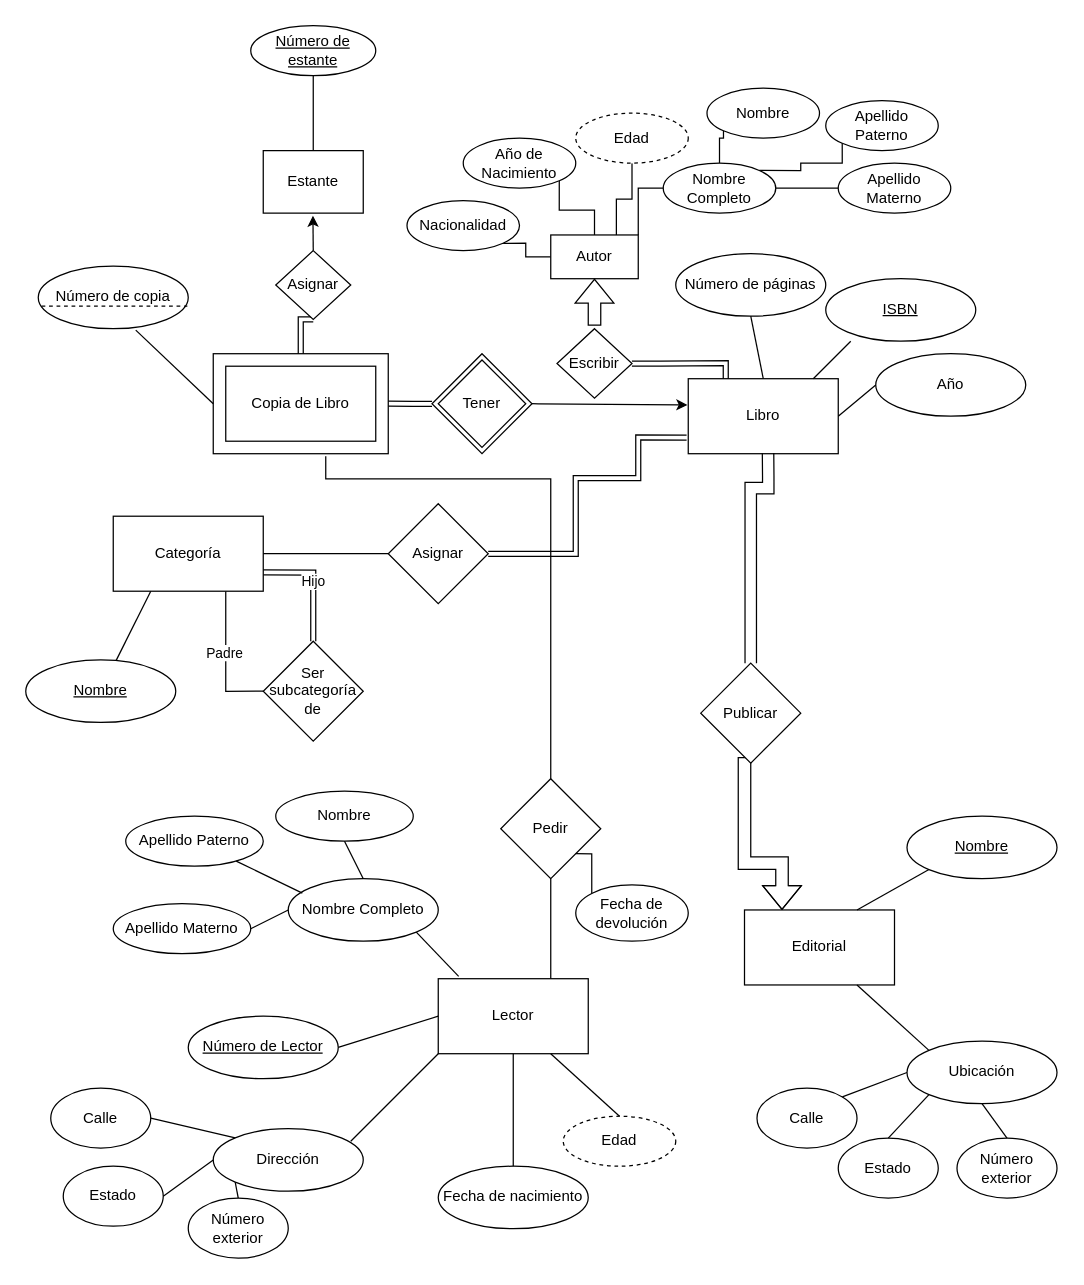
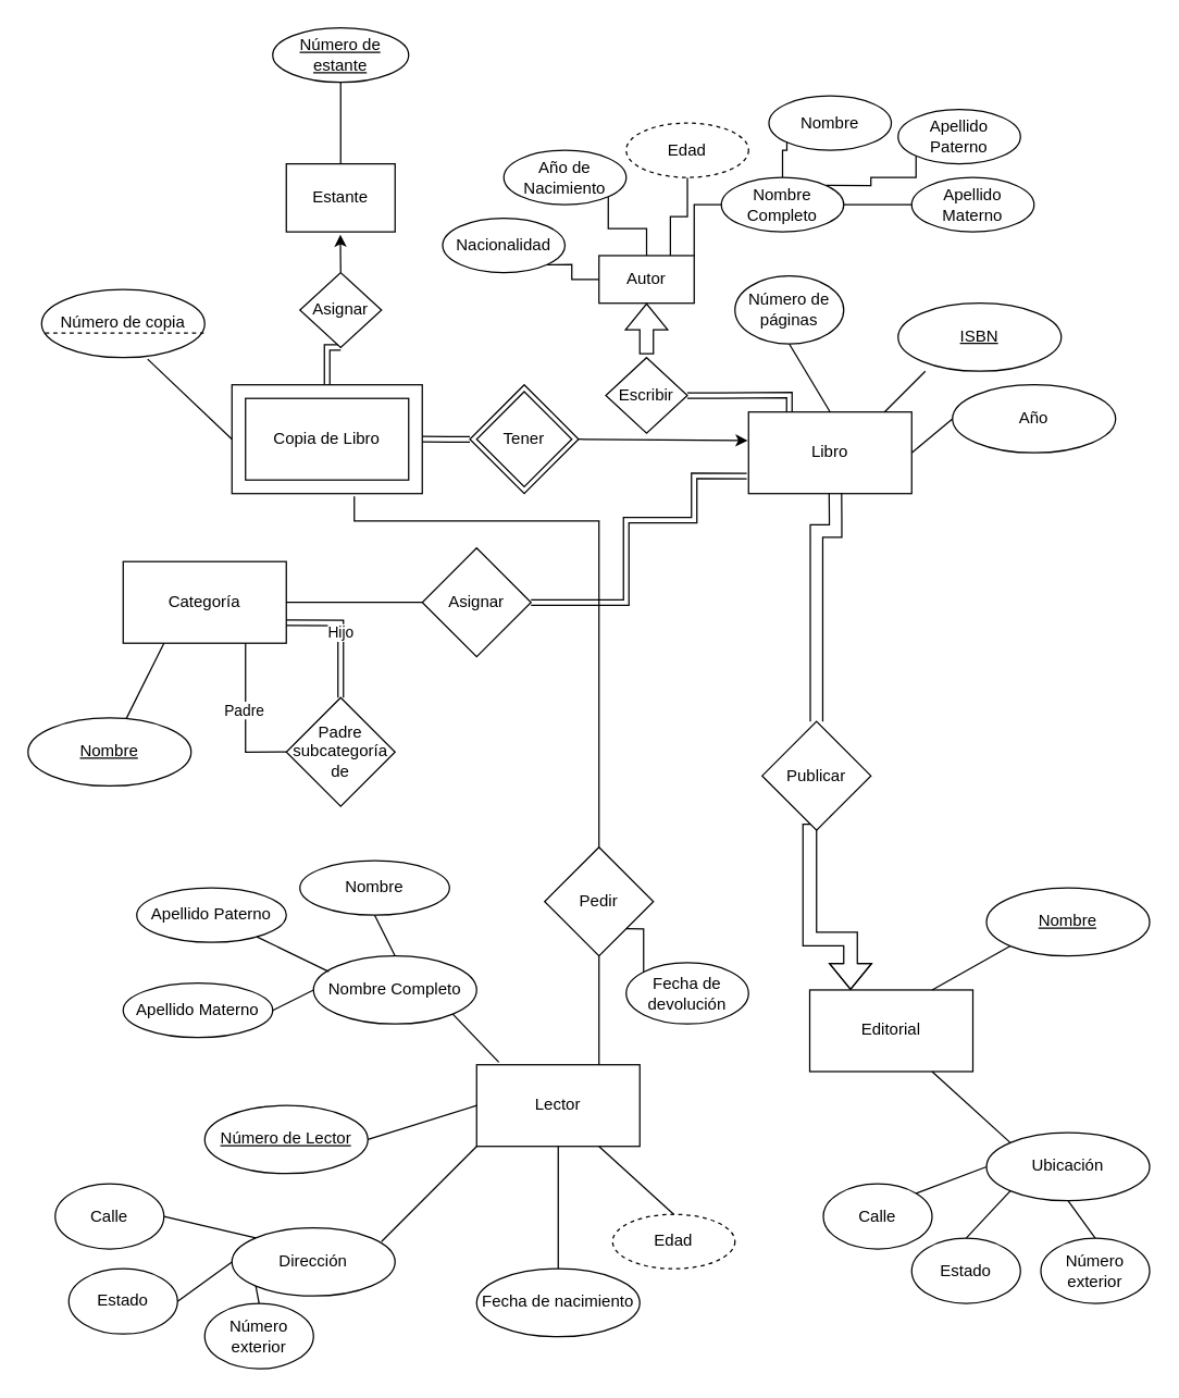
- <mxCell id="13" value="Número de páginas" style="ellipse;whiteSpace=wrap;html=1;" vertex="1" parent="1"><mxGeometry x="540" y="202.47" width="120" height="50" as="geometry" /></mxCell>
+ <mxCell id="13" value="Número de páginas" style="ellipse;whiteSpace=wrap;html=1;" vertex="1" parent="1"><mxGeometry x="540" y="202.47" width="80" height="50" as="geometry" /></mxCell>
- <mxCell id="54" value="Ser subcategoría de" style="rhombus;whiteSpace=wrap;html=1;" vertex="1" parent="1"><mxGeometry x="210" y="512.47" width="80" height="80" as="geometry" /></mxCell>
+ <mxCell id="54" value="Padre subcategoría de" style="rhombus;whiteSpace=wrap;html=1;" vertex="1" parent="1"><mxGeometry x="210" y="512.47" width="80" height="80" as="geometry" /></mxCell>
